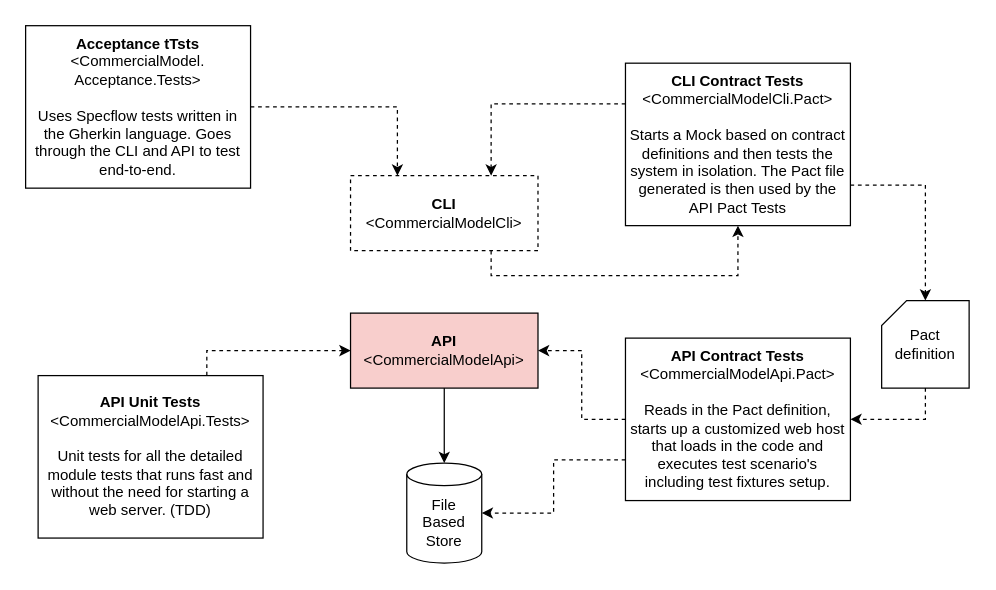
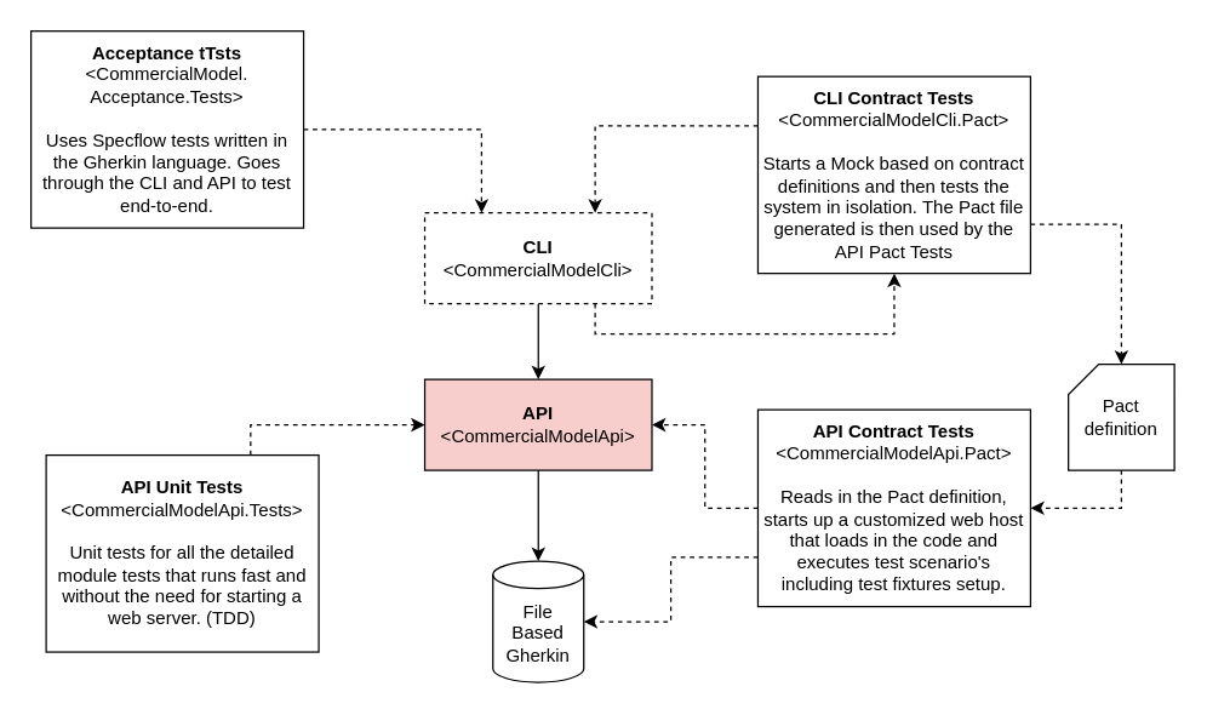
+ <mxCell id="5" style="edgeStyle=orthogonalEdgeStyle;rounded=0;orthogonalLoop=1;jettySize=auto;html=1;exitX=0.5;exitY=1;exitDx=0;exitDy=0;entryX=0.5;entryY=0;entryDx=0;entryDy=0;" edge="1" parent="1" source="7" target="3"><mxGeometry relative="1" as="geometry" /></mxCell>
- <mxCell id="4" value="File&lt;br&gt;Based&lt;br&gt;Store" style="shape=cylinder3;whiteSpace=wrap;html=1;boundedLbl=1;backgroundOutline=1;size=9;" vertex="1" parent="1"><mxGeometry x="325" y="370" width="60" height="80" as="geometry" /></mxCell>
+ <mxCell id="4" value="File&lt;br&gt;Based&lt;br&gt;Gherkin" style="shape=cylinder3;whiteSpace=wrap;html=1;boundedLbl=1;backgroundOutline=1;size=9;" vertex="1" parent="1"><mxGeometry x="325" y="370" width="60" height="80" as="geometry" /></mxCell>
